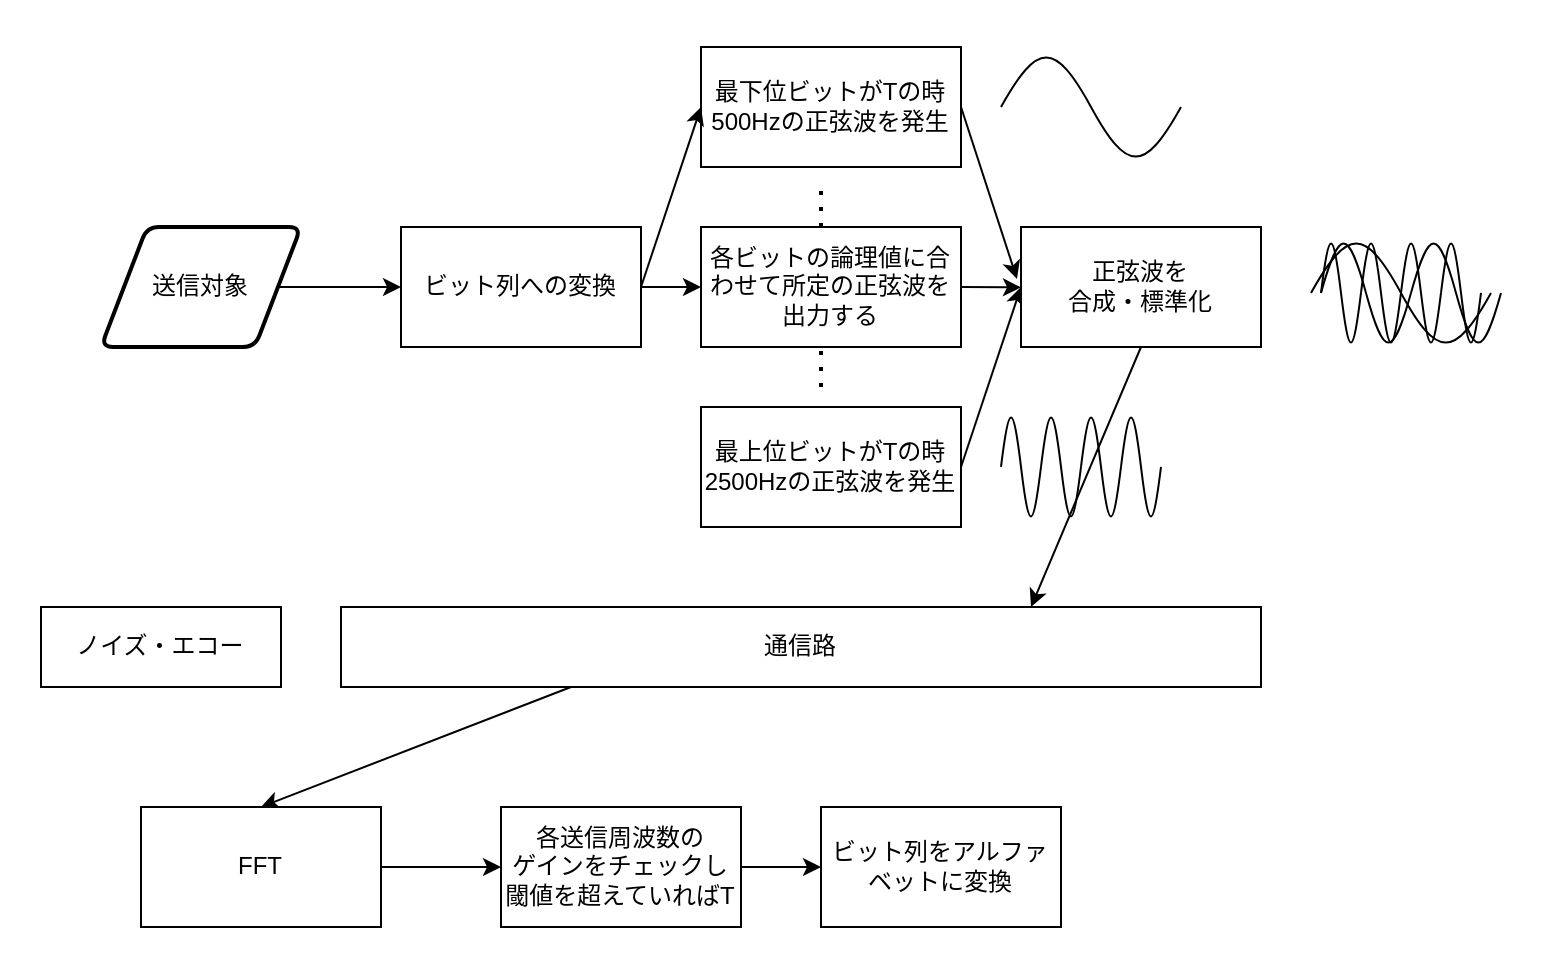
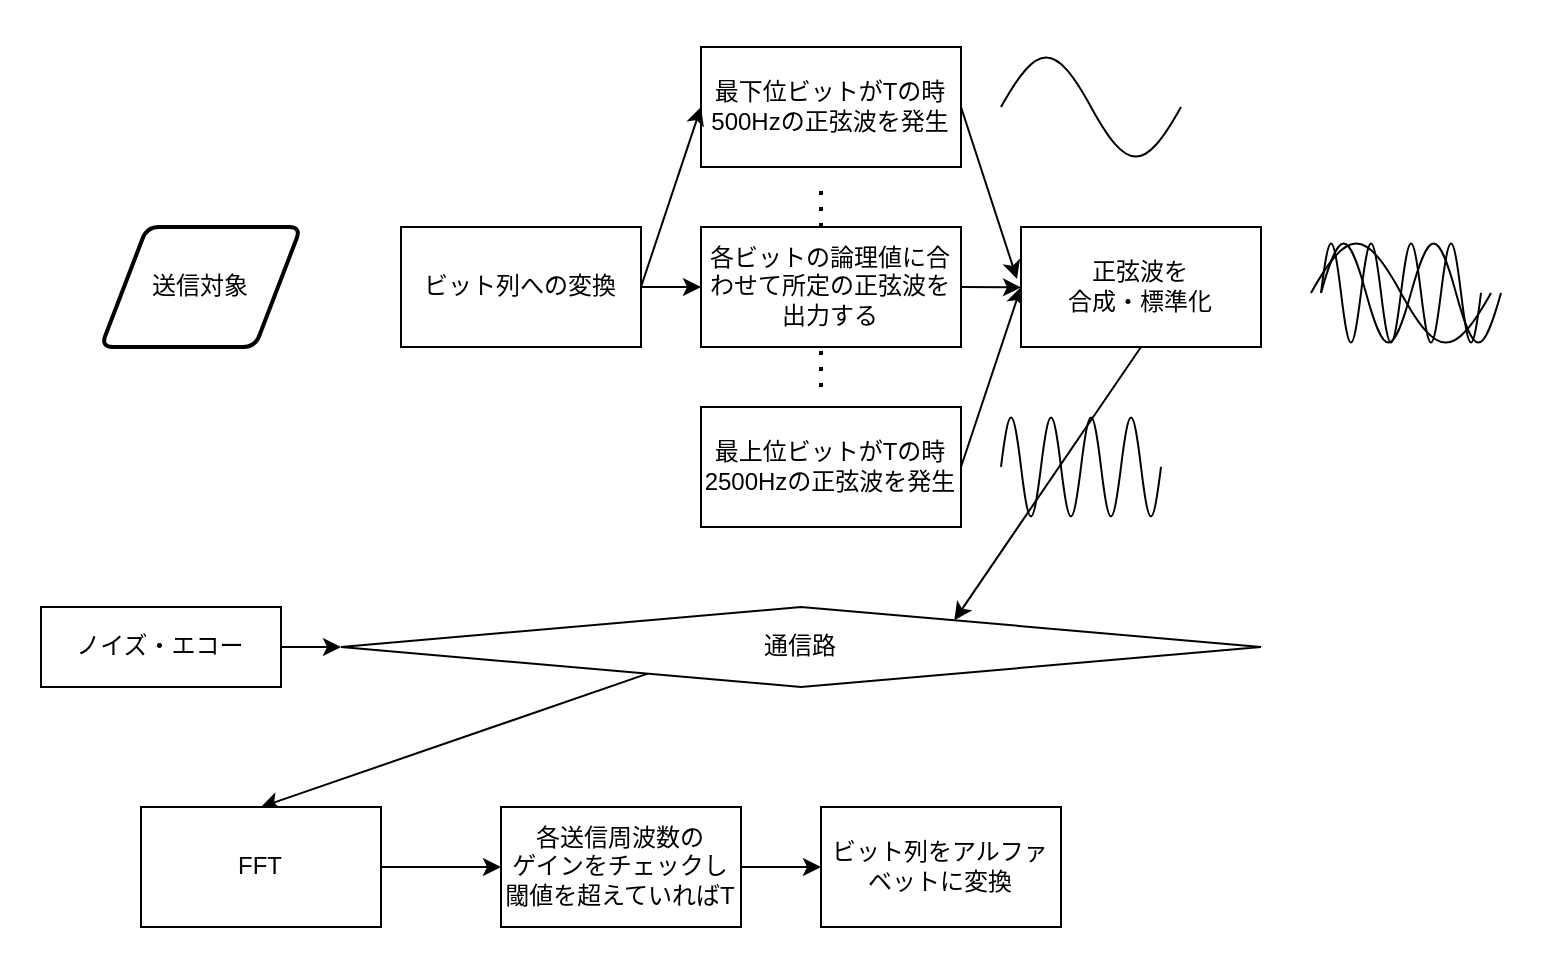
- <mxCell id="15" value="" style="endArrow=classic;html=1;exitX=1;exitY=0.5;exitDx=0;exitDy=0;entryX=0;entryY=0.5;entryDx=0;entryDy=0;" edge="1" parent="1" source="2" target="4"><mxGeometry width="50" height="50" relative="1" as="geometry"><mxPoint x="170" y="203" as="sourcePoint" /><mxPoint x="220" y="153" as="targetPoint" /></mxGeometry></mxCell>
+ <mxCell id="18" style="edgeStyle=none;rounded=0;orthogonalLoop=1;jettySize=auto;html=1;exitX=1;exitY=0.5;exitDx=0;exitDy=0;entryX=0;entryY=0.5;entryDx=0;entryDy=0;" edge="1" parent="1" source="19" target="17"><mxGeometry relative="1" as="geometry" /></mxCell>
- <mxCell id="17" value="通信路" style="rounded=0;whiteSpace=wrap;html=1;" vertex="1" parent="1"><mxGeometry x="170" y="303" width="460" height="40" as="geometry" /></mxCell>
+ <mxCell id="17" value="通信路" style="rhombus;whiteSpace=wrap;html=1;" vertex="1" parent="1"><mxGeometry x="170" y="303" width="460" height="40" as="geometry" /></mxCell>
